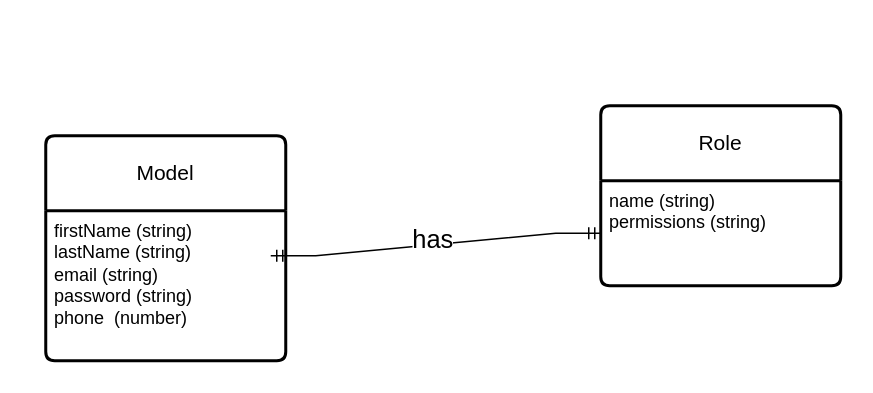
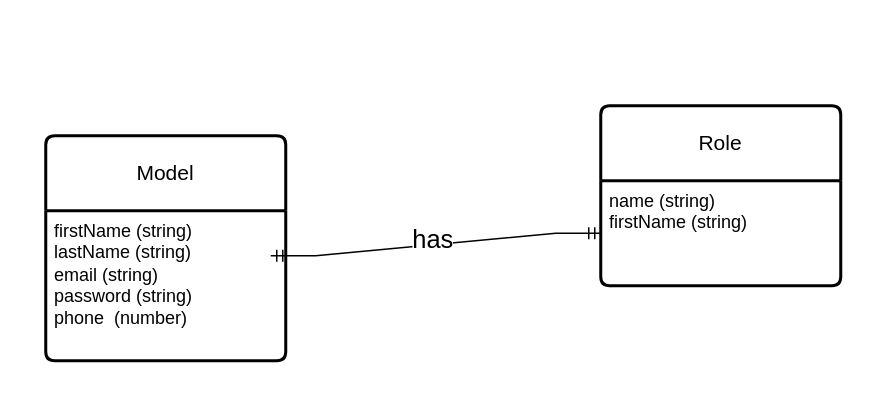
- <mxCell id="6" value="name (string)&lt;div&gt;permissions&amp;nbsp;&lt;span style=&quot;background-color: transparent; color: light-dark(rgb(0, 0, 0), rgb(255, 255, 255));&quot;&gt;(string)&lt;/span&gt;&lt;/div&gt;" style="align=left;strokeColor=none;fillColor=none;spacingLeft=4;spacingRight=4;fontSize=12;verticalAlign=top;resizable=0;rotatable=0;part=1;html=1;whiteSpace=wrap;" vertex="1" parent="5"><mxGeometry y="50" width="160" height="70" as="geometry" /></mxCell>
+ <mxCell id="6" value="name (string)&lt;div&gt;firstName&amp;nbsp;&lt;span style=&quot;background-color: transparent; color: light-dark(rgb(0, 0, 0), rgb(255, 255, 255));&quot;&gt;(string)&lt;/span&gt;&lt;/div&gt;" style="align=left;strokeColor=none;fillColor=none;spacingLeft=4;spacingRight=4;fontSize=12;verticalAlign=top;resizable=0;rotatable=0;part=1;html=1;whiteSpace=wrap;" vertex="1" parent="5"><mxGeometry y="50" width="160" height="70" as="geometry" /></mxCell>
